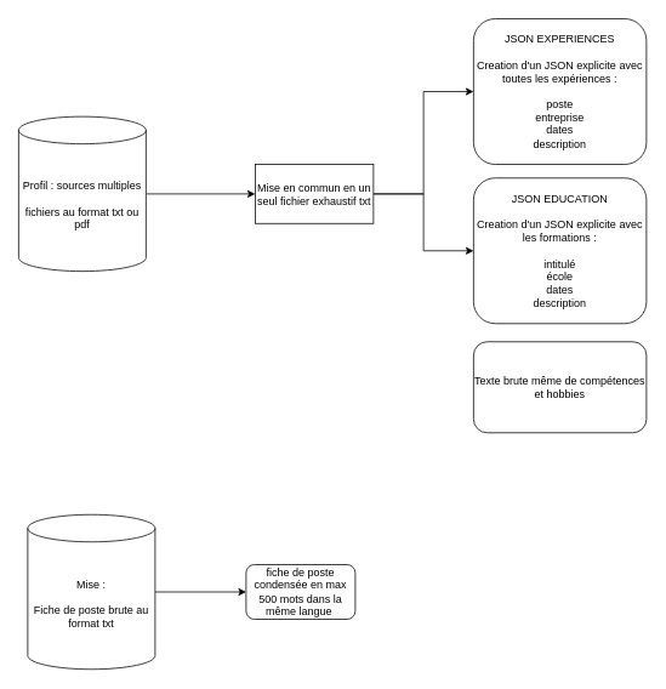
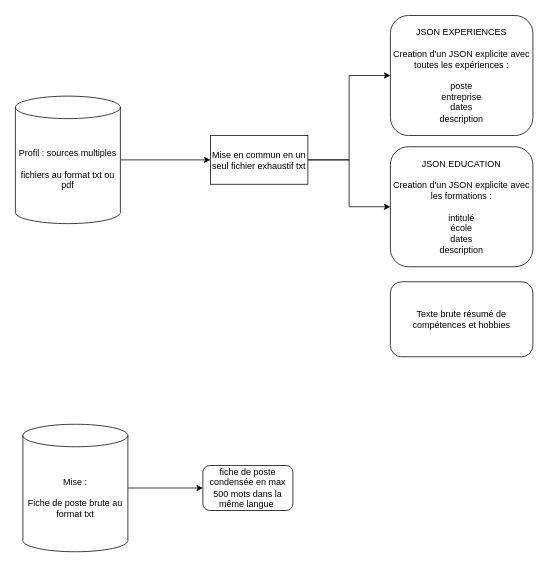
- <mxCell id="12" value="Texte brute même de compétences et hobbies" style="rounded=1;whiteSpace=wrap;html=1;" vertex="1" parent="1"><mxGeometry x="520" y="375" width="190" height="100" as="geometry" /></mxCell>
+ <mxCell id="12" value="Texte brute résumé de compétences et hobbies" style="rounded=1;whiteSpace=wrap;html=1;" vertex="1" parent="1"><mxGeometry x="520" y="375" width="190" height="100" as="geometry" /></mxCell>
